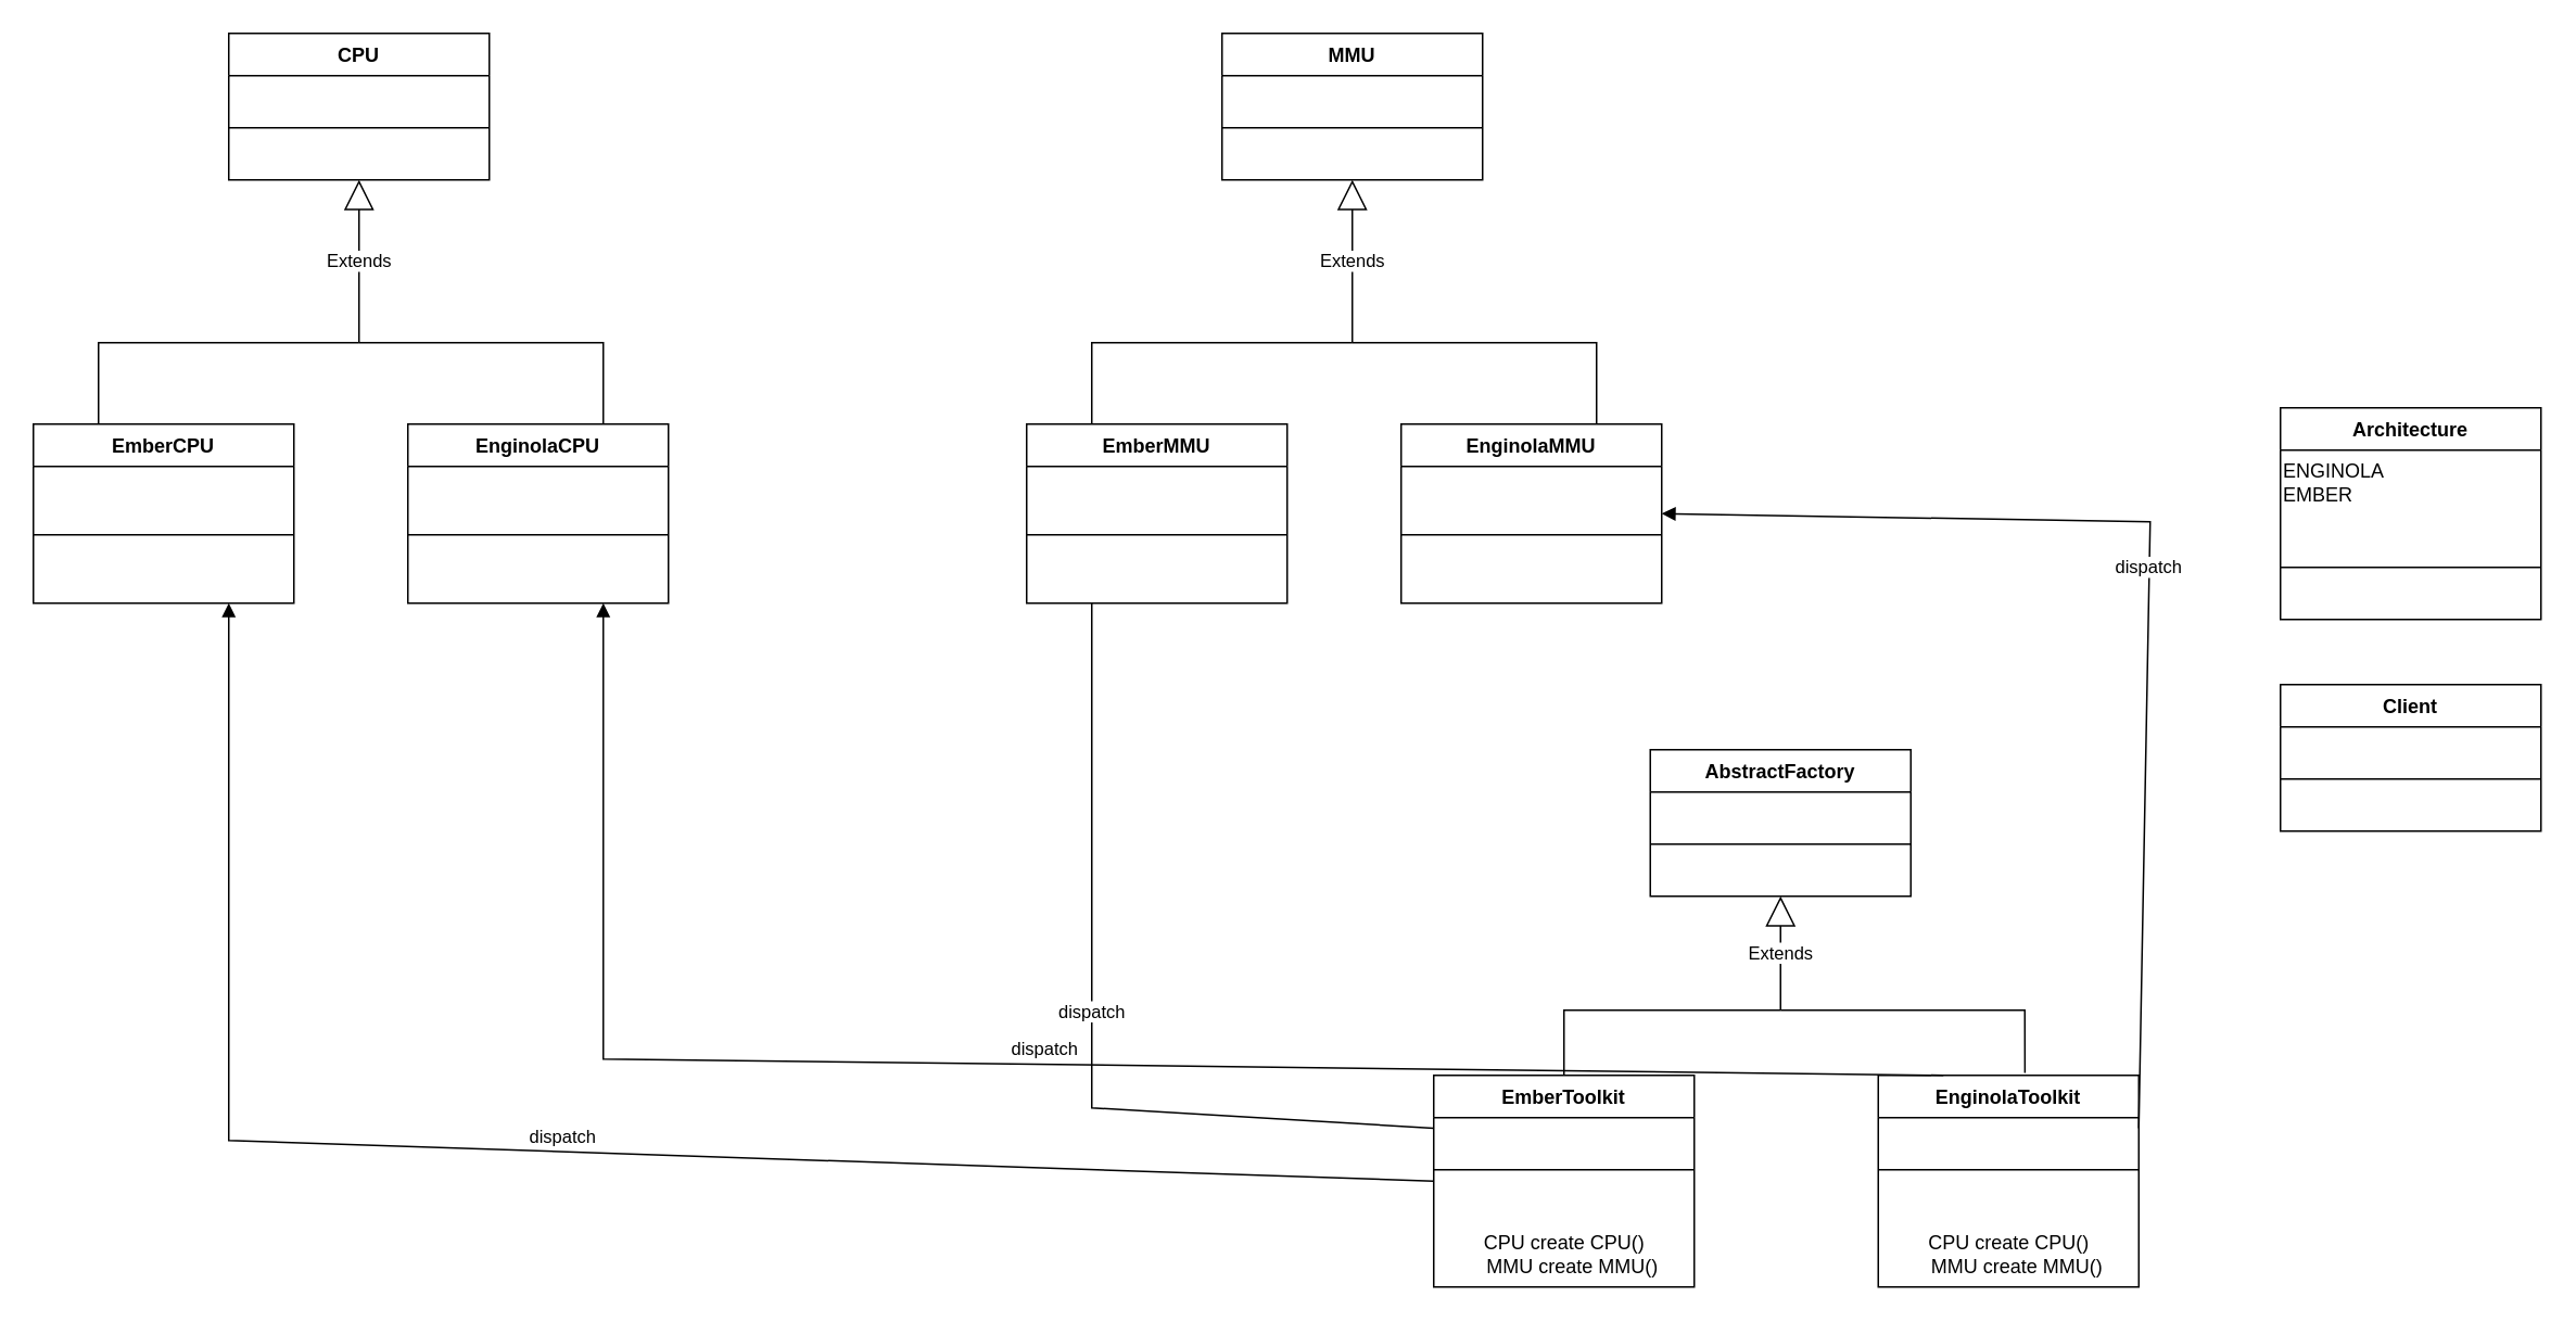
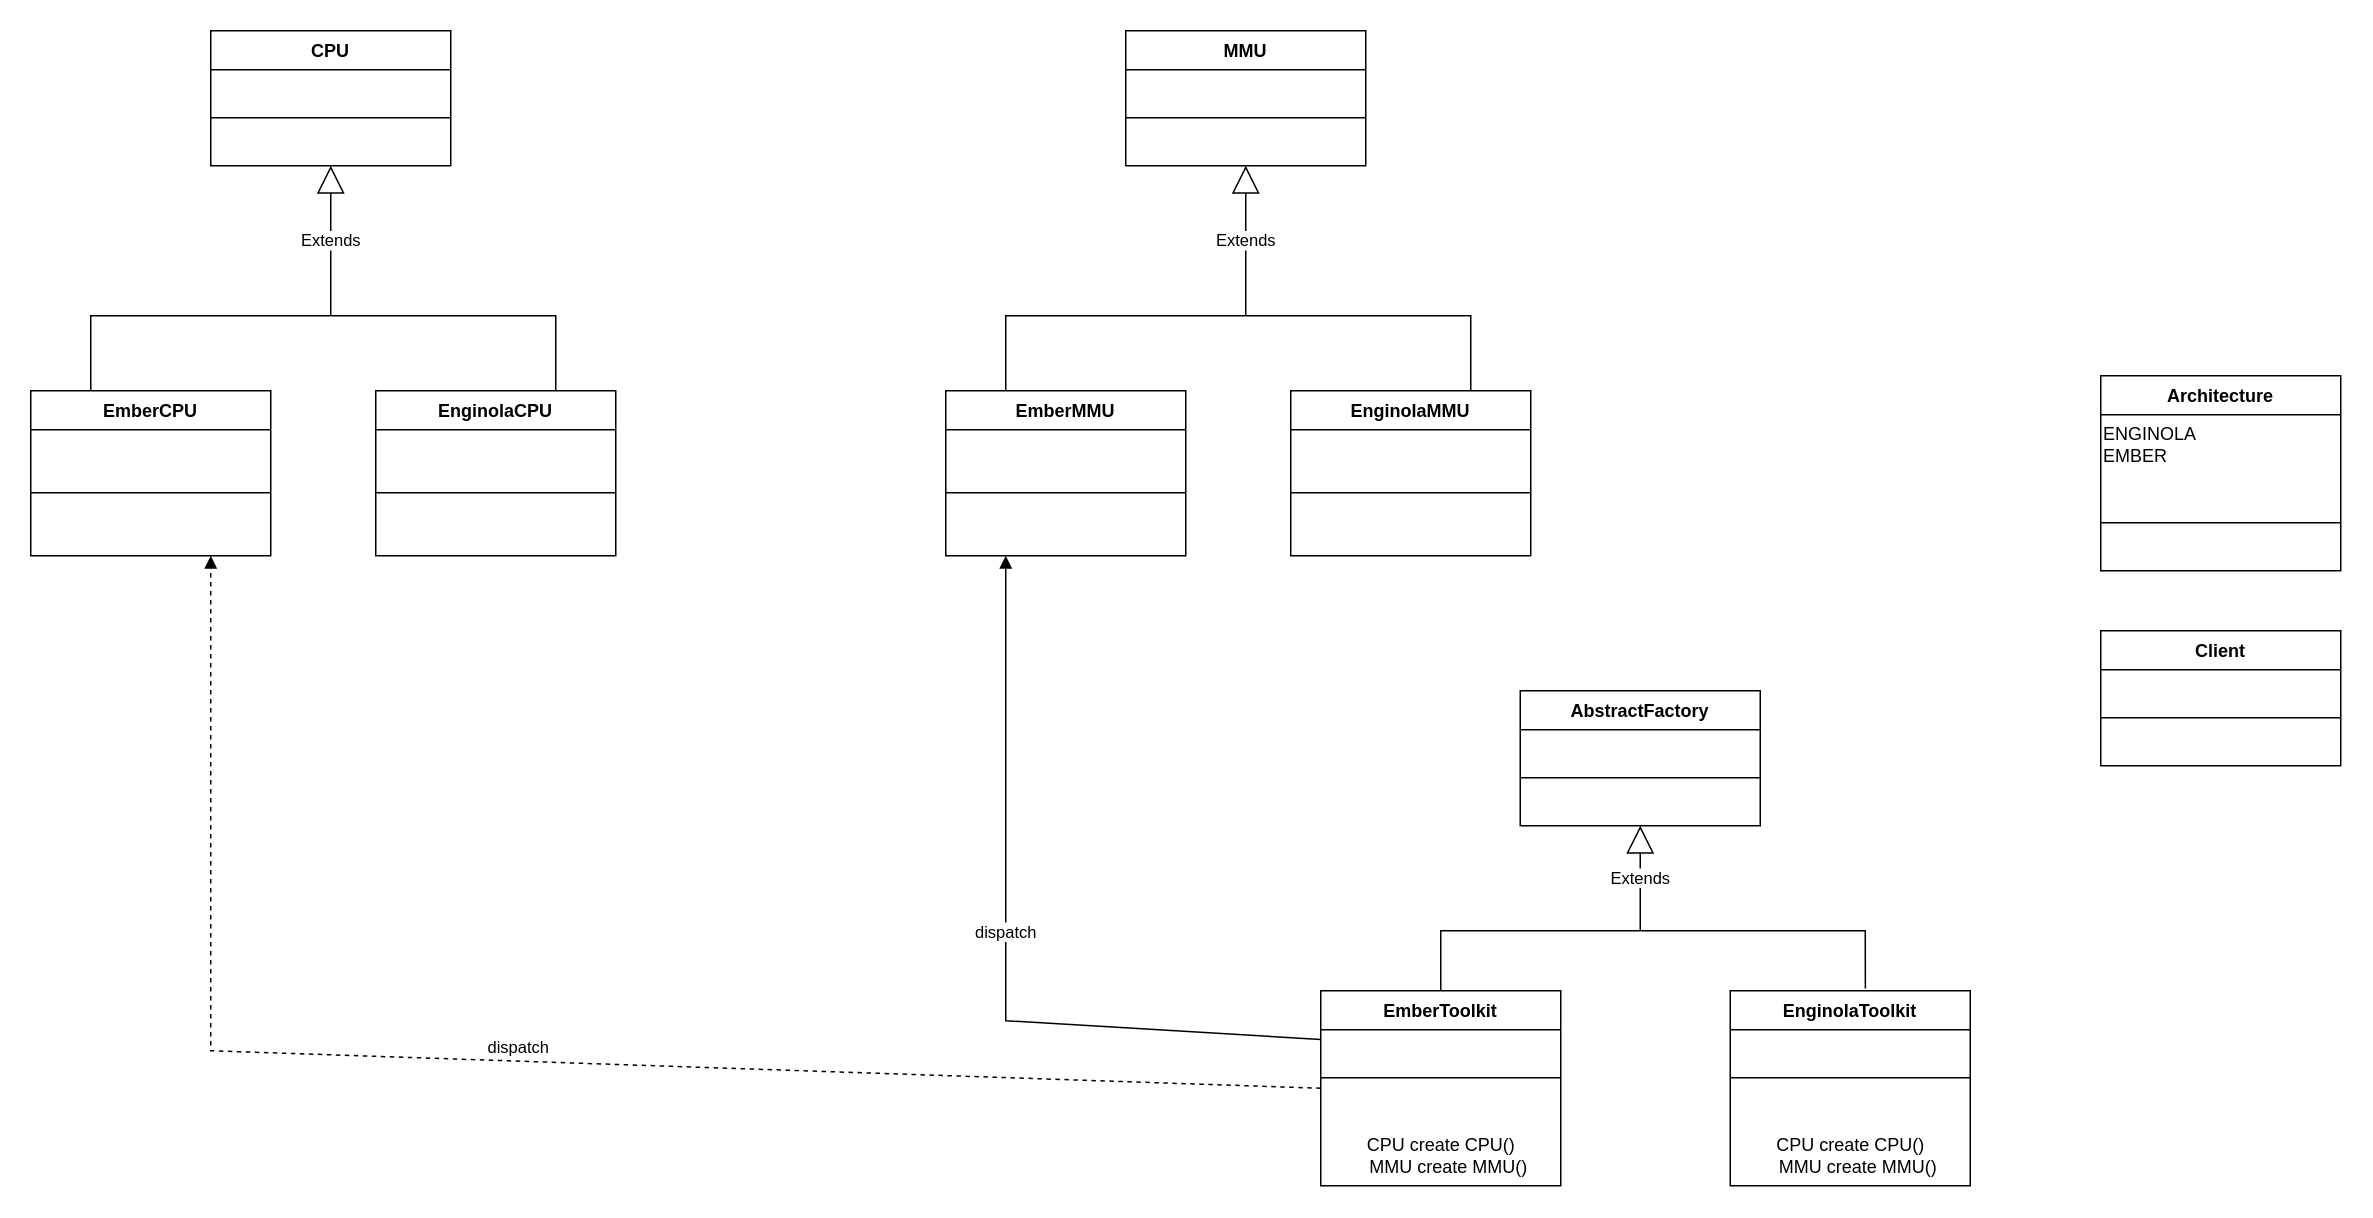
- <mxCell id="38" value="dispatch" style="html=1;verticalAlign=bottom;endArrow=block;curved=0;rounded=0;exitX=1;exitY=0.25;exitDx=0;exitDy=0;entryX=1;entryY=0.5;entryDx=0;entryDy=0;" edge="1" parent="1" source="22" target="16"><mxGeometry width="80" relative="1" as="geometry"><mxPoint x="900" y="703" as="sourcePoint" /><mxPoint x="690" y="390" as="targetPoint" /><Array as="points"><mxPoint x="1320" y="320" /></Array></mxGeometry></mxCell>
- <mxCell id="36" value="dispatch" style="html=1;verticalAlign=bottom;endArrow=none;curved=0;rounded=0;exitX=0;exitY=0.25;exitDx=0;exitDy=0;entryX=0.25;entryY=1;entryDx=0;entryDy=0;" edge="1" parent="1" source="25" target="14"><mxGeometry width="80" relative="1" as="geometry"><mxPoint x="640" y="540" as="sourcePoint" /><mxPoint x="510" y="530" as="targetPoint" /><Array as="points"><mxPoint x="670" y="680" /></Array></mxGeometry></mxCell>
+ <mxCell id="36" value="dispatch" style="html=1;verticalAlign=bottom;endArrow=block;curved=0;rounded=0;exitX=0;exitY=0.25;exitDx=0;exitDy=0;entryX=0.25;entryY=1;entryDx=0;entryDy=0;" edge="1" parent="1" source="25" target="14"><mxGeometry width="80" relative="1" as="geometry"><mxPoint x="640" y="540" as="sourcePoint" /><mxPoint x="510" y="530" as="targetPoint" /><Array as="points"><mxPoint x="670" y="680" /></Array></mxGeometry></mxCell>
- <mxCell id="39" value="dispatch" style="html=1;verticalAlign=bottom;endArrow=block;curved=0;rounded=0;exitX=0.25;exitY=0;exitDx=0;exitDy=0;entryX=0.75;entryY=1;entryDx=0;entryDy=0;" edge="1" parent="1" source="22" target="7"><mxGeometry width="80" relative="1" as="geometry"><mxPoint x="910" y="713" as="sourcePoint" /><mxPoint x="700" y="400" as="targetPoint" /><Array as="points"><mxPoint x="370" y="650" /></Array></mxGeometry></mxCell>
- <mxCell id="37" value="dispatch" style="html=1;verticalAlign=bottom;endArrow=block;curved=0;rounded=0;exitX=0;exitY=0.5;exitDx=0;exitDy=0;entryX=0.75;entryY=1;entryDx=0;entryDy=0;" edge="1" parent="1" source="25" target="5"><mxGeometry width="80" relative="1" as="geometry"><mxPoint x="890" y="693" as="sourcePoint" /><mxPoint x="680" y="380" as="targetPoint" /><Array as="points"><mxPoint x="140" y="700" /></Array></mxGeometry></mxCell>
+ <mxCell id="37" value="dispatch" style="html=1;verticalAlign=bottom;endArrow=block;curved=0;rounded=0;exitX=0;exitY=0.5;exitDx=0;exitDy=0;entryX=0.75;entryY=1;entryDx=0;entryDy=0;dashed=1;" edge="1" parent="1" source="25" target="5"><mxGeometry width="80" relative="1" as="geometry"><mxPoint x="890" y="693" as="sourcePoint" /><mxPoint x="680" y="380" as="targetPoint" /><Array as="points"><mxPoint x="140" y="700" /></Array></mxGeometry></mxCell>
